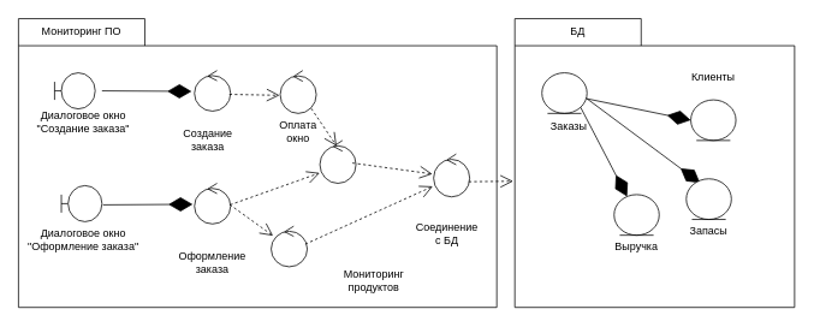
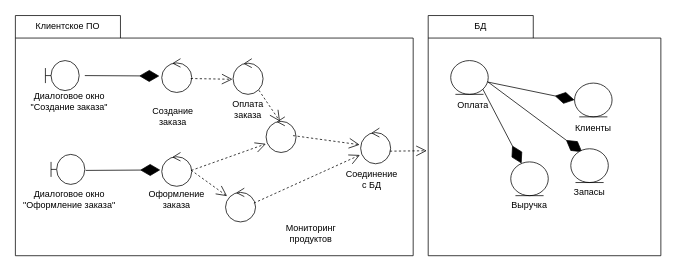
- <mxCell id="4" value="Мониторинг ПО" style="text;html=1;align=center;verticalAlign=middle;whiteSpace=wrap;rounded=0;" vertex="1" parent="1"><mxGeometry x="20" y="20" width="140" height="30" as="geometry" /></mxCell>
+ <mxCell id="4" value="Клиентское ПО" style="text;html=1;align=center;verticalAlign=middle;whiteSpace=wrap;rounded=0;" vertex="1" parent="1"><mxGeometry x="20" y="20" width="140" height="30" as="geometry" /></mxCell>
- <mxCell id="34" value="Клиенты" style="text;html=1;align=center;verticalAlign=middle;whiteSpace=wrap;rounded=0;" vertex="1" parent="1"><mxGeometry x="760" y="70" width="60" height="30" as="geometry" /></mxCell>
+ <mxCell id="34" value="Клиенты" style="text;html=1;align=center;verticalAlign=middle;whiteSpace=wrap;rounded=0;" vertex="1" parent="1"><mxGeometry x="760" y="155" width="60" height="30" as="geometry" /></mxCell>
- <mxCell id="31" value="Заказы" style="text;html=1;align=center;verticalAlign=middle;whiteSpace=wrap;rounded=0;" vertex="1" parent="1"><mxGeometry x="600" y="125" width="60" height="30" as="geometry" /></mxCell>
+ <mxCell id="31" value="Оплата" style="text;html=1;align=center;verticalAlign=middle;whiteSpace=wrap;rounded=0;" vertex="1" parent="1"><mxGeometry x="600" y="125" width="60" height="30" as="geometry" /></mxCell>
- <mxCell id="19" value="Оплата окно" style="text;html=1;align=center;verticalAlign=middle;whiteSpace=wrap;rounded=0;" vertex="1" parent="1"><mxGeometry x="300" y="130" width="60" height="30" as="geometry" /></mxCell>
+ <mxCell id="19" value="Оплата заказа" style="text;html=1;align=center;verticalAlign=middle;whiteSpace=wrap;rounded=0;" vertex="1" parent="1"><mxGeometry x="300" y="130" width="60" height="30" as="geometry" /></mxCell>
- <mxCell id="26" value="Соединение с БД" style="text;html=1;align=center;verticalAlign=middle;whiteSpace=wrap;rounded=0;" vertex="1" parent="1"><mxGeometry x="460" y="237.5" width="70" height="40" as="geometry" /></mxCell>
+ <mxCell id="26" value="Соединение с БД" style="text;html=1;align=center;verticalAlign=middle;whiteSpace=wrap;rounded=0;" vertex="1" parent="1"><mxGeometry x="460" y="217.5" width="70" height="40" as="geometry" /></mxCell>
- <mxCell id="15" value="Оформление заказа" style="text;html=1;align=center;verticalAlign=middle;whiteSpace=wrap;rounded=0;" vertex="1" parent="1"><mxGeometry x="205" y="275" width="60" height="30" as="geometry" /></mxCell>
+ <mxCell id="15" value="Оформление заказа" style="text;html=1;align=center;verticalAlign=middle;whiteSpace=wrap;rounded=0;" vertex="1" parent="1"><mxGeometry x="205" y="250" width="60" height="30" as="geometry" /></mxCell>
